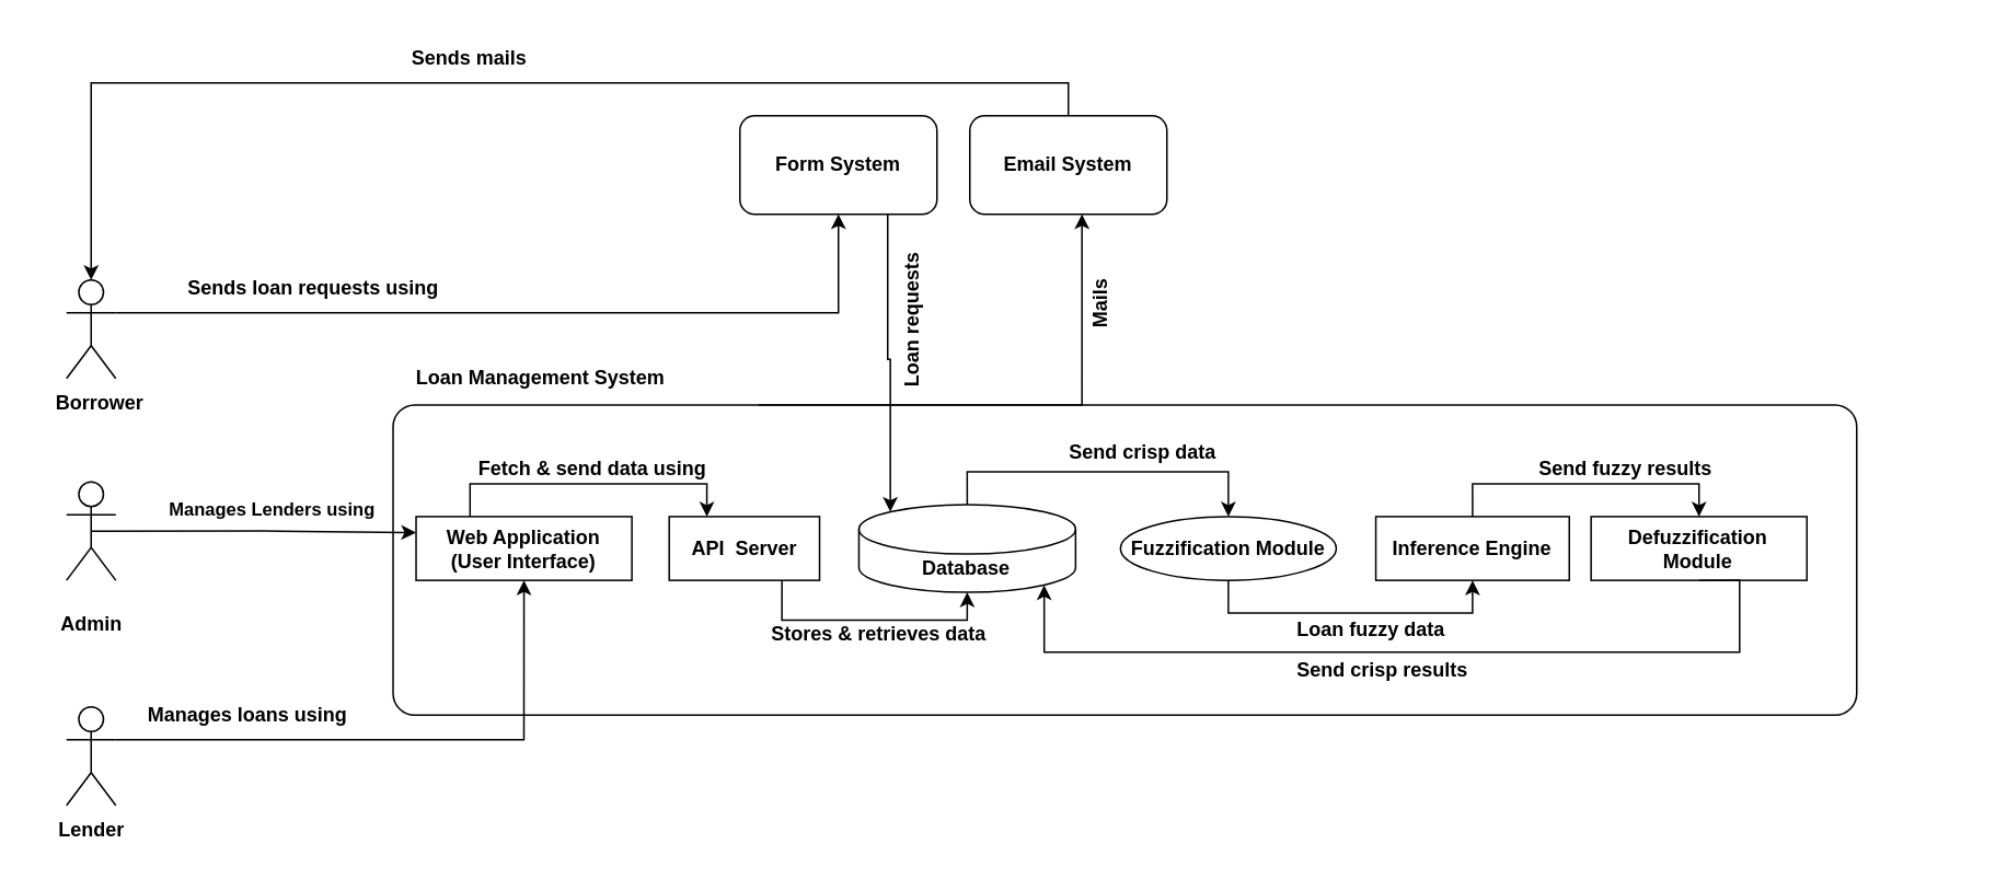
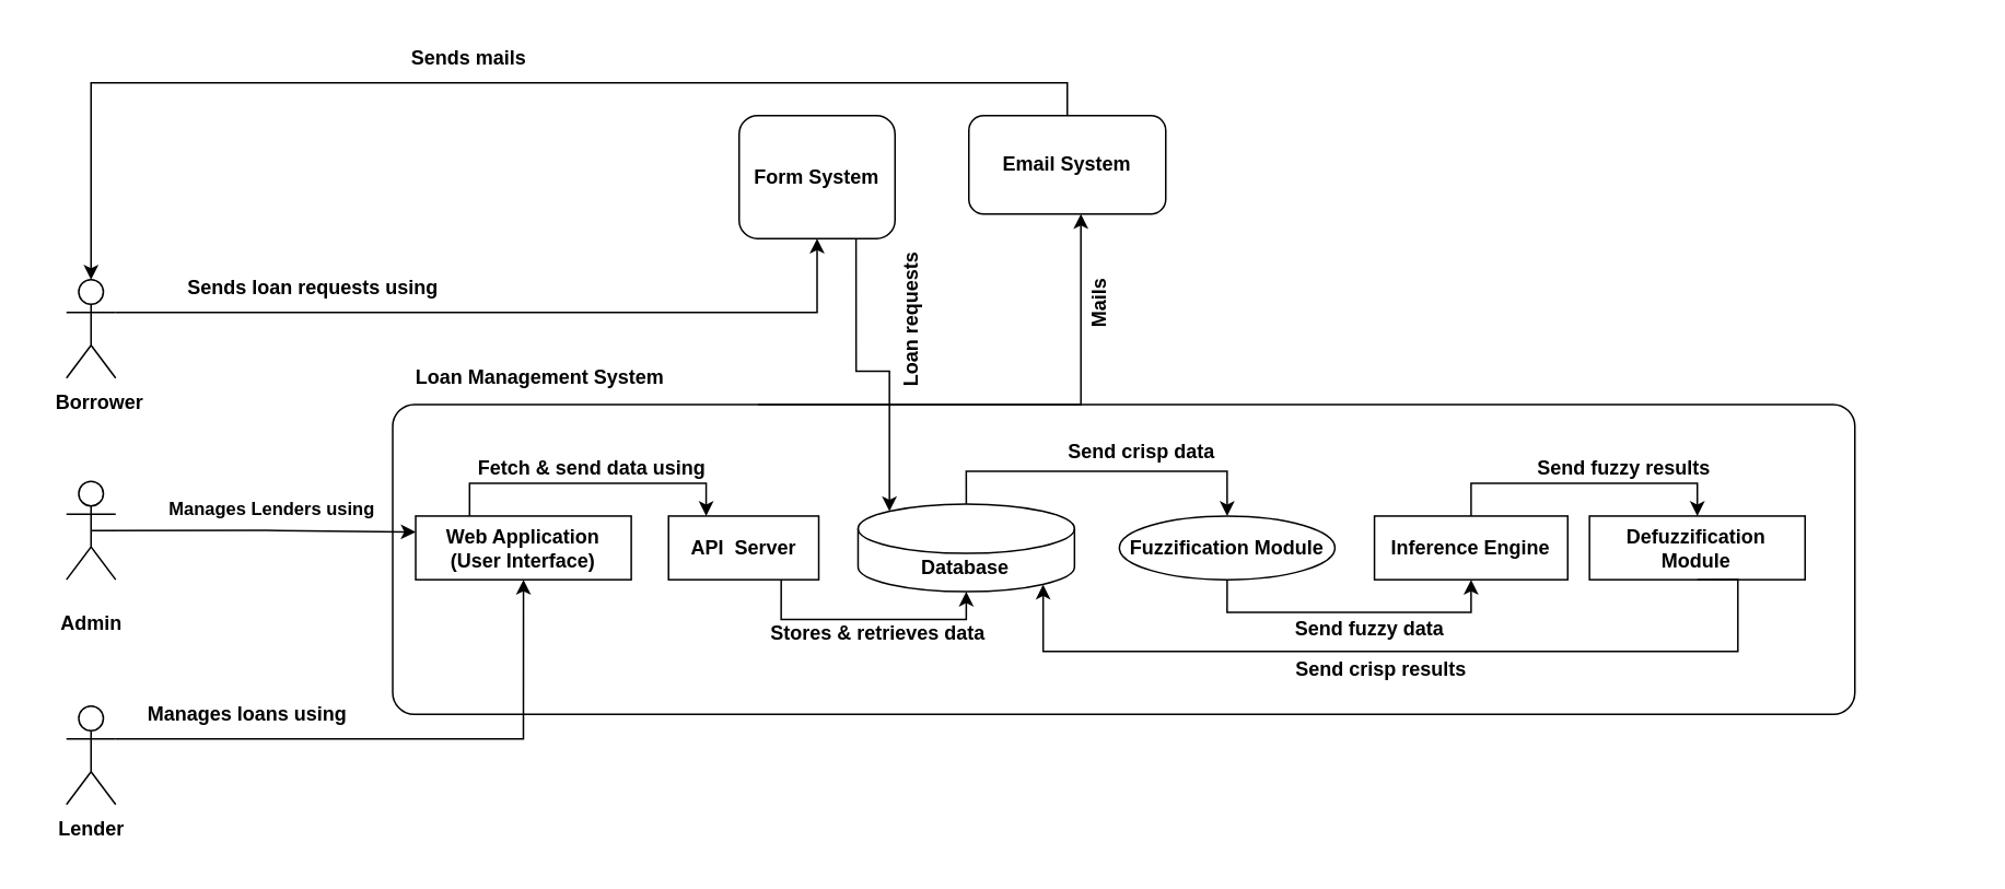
- <mxCell id="32" value="&lt;span&gt;Form System&lt;/span&gt;" style="rounded=1;whiteSpace=wrap;html=1;fontStyle=1" vertex="1" parent="1"><mxGeometry x="450" y="70" width="120" height="60" as="geometry" /></mxCell>
+ <mxCell id="32" value="&lt;span&gt;Form System&lt;/span&gt;" style="rounded=1;whiteSpace=wrap;html=1;fontStyle=1" vertex="1" parent="1"><mxGeometry x="450" y="70" width="95" height="75" as="geometry" /></mxCell>
- <mxCell id="11" value="Loan fuzzy data" style="text;html=1;align=center;verticalAlign=middle;resizable=0;points=[];autosize=1;strokeColor=none;fillColor=none;fontStyle=1" vertex="1" parent="2"><mxGeometry x="558.788" y="82.5" width="110" height="30" as="geometry" /></mxCell>
+ <mxCell id="11" value="Send fuzzy data" style="text;html=1;align=center;verticalAlign=middle;resizable=0;points=[];autosize=1;strokeColor=none;fillColor=none;fontStyle=1" vertex="1" parent="2"><mxGeometry x="558.788" y="82.5" width="110" height="30" as="geometry" /></mxCell>
